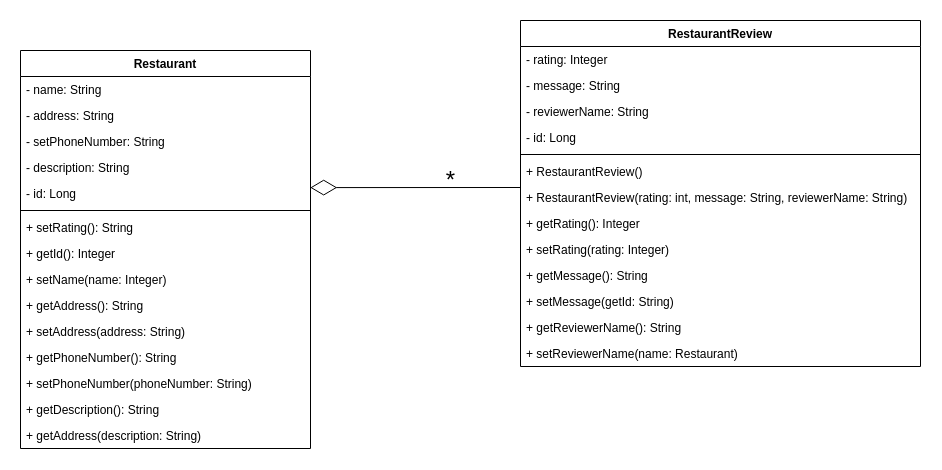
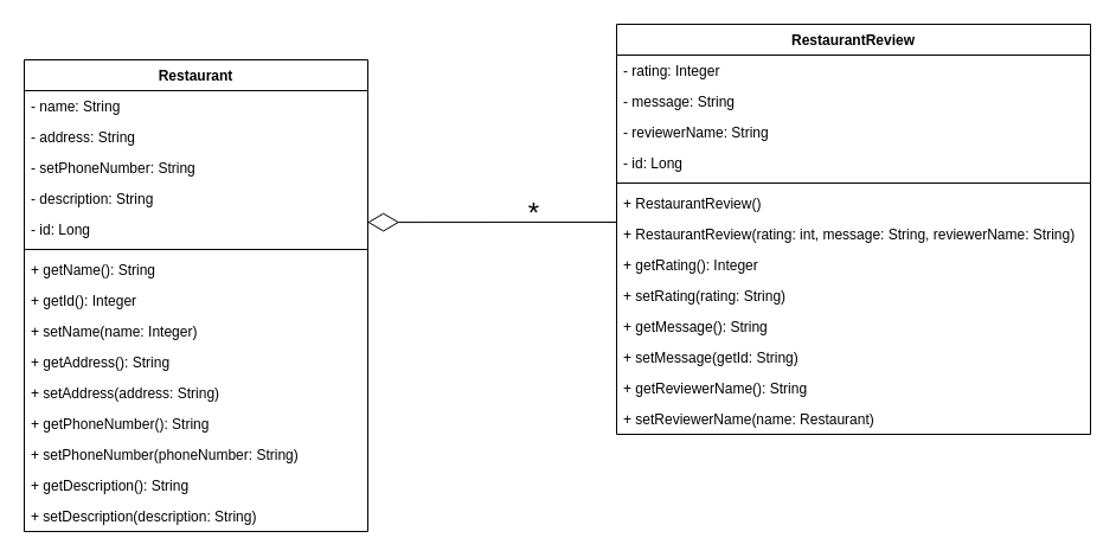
- <mxCell id="9" value="+ setRating(): String" style="text;strokeColor=none;fillColor=none;align=left;verticalAlign=top;spacingLeft=4;spacingRight=4;overflow=hidden;rotatable=0;points=[[0,0.5],[1,0.5]];portConstraint=eastwest;" parent="2" vertex="1"><mxGeometry y="164" width="290" height="26" as="geometry" /></mxCell>
+ <mxCell id="9" value="+ getName(): String" style="text;strokeColor=none;fillColor=none;align=left;verticalAlign=top;spacingLeft=4;spacingRight=4;overflow=hidden;rotatable=0;points=[[0,0.5],[1,0.5]];portConstraint=eastwest;" parent="2" vertex="1"><mxGeometry y="164" width="290" height="26" as="geometry" /></mxCell>
- <mxCell id="27" value="+ setRating(rating: Integer)" style="text;strokeColor=none;fillColor=none;align=left;verticalAlign=top;spacingLeft=4;spacingRight=4;overflow=hidden;rotatable=0;points=[[0,0.5],[1,0.5]];portConstraint=eastwest;" parent="18" vertex="1"><mxGeometry y="216" width="400" height="26" as="geometry" /></mxCell>
+ <mxCell id="27" value="+ setRating(rating: String)" style="text;strokeColor=none;fillColor=none;align=left;verticalAlign=top;spacingLeft=4;spacingRight=4;overflow=hidden;rotatable=0;points=[[0,0.5],[1,0.5]];portConstraint=eastwest;" parent="18" vertex="1"><mxGeometry y="216" width="400" height="26" as="geometry" /></mxCell>
- <mxCell id="17" value="+ getAddress(description: String)" style="text;strokeColor=none;fillColor=none;align=left;verticalAlign=top;spacingLeft=4;spacingRight=4;overflow=hidden;rotatable=0;points=[[0,0.5],[1,0.5]];portConstraint=eastwest;" parent="2" vertex="1"><mxGeometry y="372" width="290" height="26" as="geometry" /></mxCell>
+ <mxCell id="17" value="+ setDescription(description: String)" style="text;strokeColor=none;fillColor=none;align=left;verticalAlign=top;spacingLeft=4;spacingRight=4;overflow=hidden;rotatable=0;points=[[0,0.5],[1,0.5]];portConstraint=eastwest;" parent="2" vertex="1"><mxGeometry y="372" width="290" height="26" as="geometry" /></mxCell>
